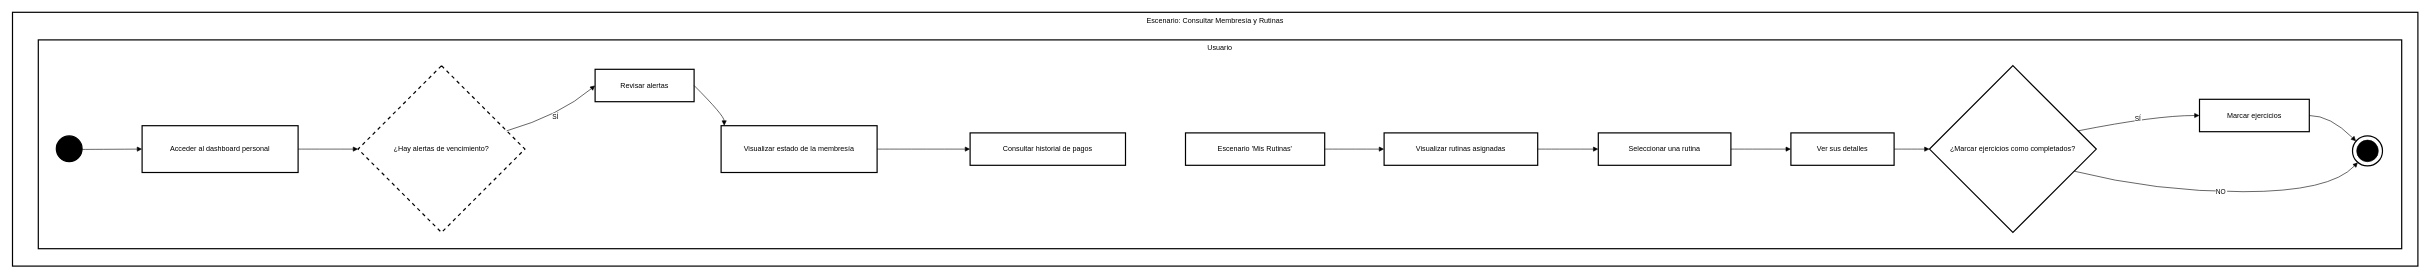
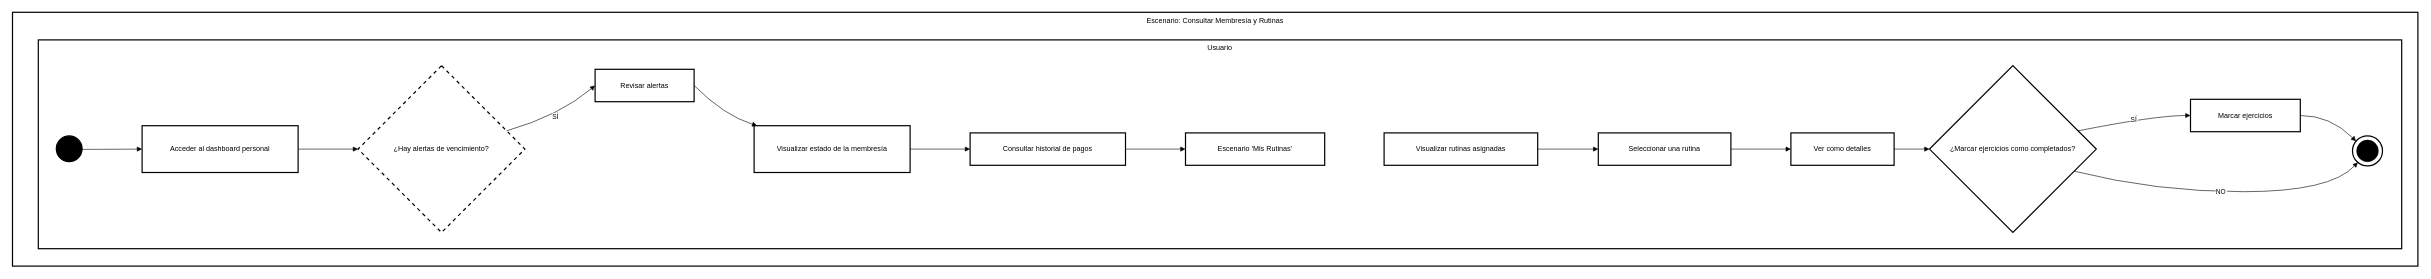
- <mxCell id="15" value="Marcar ejercicios" style="whiteSpace=wrap;strokeWidth=2;" vertex="1" parent="3"><mxGeometry x="3602" y="99" width="183" height="54" as="geometry" /></mxCell>
+ <mxCell id="15" value="Marcar ejercicios" style="whiteSpace=wrap;strokeWidth=2;" vertex="1" parent="3"><mxGeometry x="3587" y="99" width="183" height="54" as="geometry" /></mxCell>
- <mxCell id="8" value="Visualizar estado de la membresía" style="whiteSpace=wrap;strokeWidth=2;" vertex="1" parent="3"><mxGeometry x="1138" y="143" width="260" height="78" as="geometry" /></mxCell>
+ <mxCell id="8" value="Visualizar estado de la membresía" style="whiteSpace=wrap;strokeWidth=2;" vertex="1" parent="3"><mxGeometry x="1193" y="143" width="260" height="78" as="geometry" /></mxCell>
+ <mxCell id="22" value="" style="curved=1;startArrow=none;endArrow=block;exitX=1;exitY=0.5;entryX=0;entryY=0.5;rounded=0;" edge="1" parent="3" source="9" target="10"><mxGeometry relative="1" as="geometry"><Array as="points" /></mxGeometry></mxCell>
- <mxCell id="23" value="" style="curved=1;startArrow=none;endArrow=block;exitX=1;exitY=0.5;entryX=0;entryY=0.5;rounded=0;" edge="1" parent="3" source="10" target="11"><mxGeometry relative="1" as="geometry"><Array as="points" /></mxGeometry></mxCell>
- <mxCell id="13" value="Ver sus detalles" style="whiteSpace=wrap;strokeWidth=2;" vertex="1" parent="3"><mxGeometry x="2921" y="155" width="172" height="54" as="geometry" /></mxCell>
+ <mxCell id="13" value="Ver como detalles" style="whiteSpace=wrap;strokeWidth=2;" vertex="1" parent="3"><mxGeometry x="2921" y="155" width="172" height="54" as="geometry" /></mxCell>
